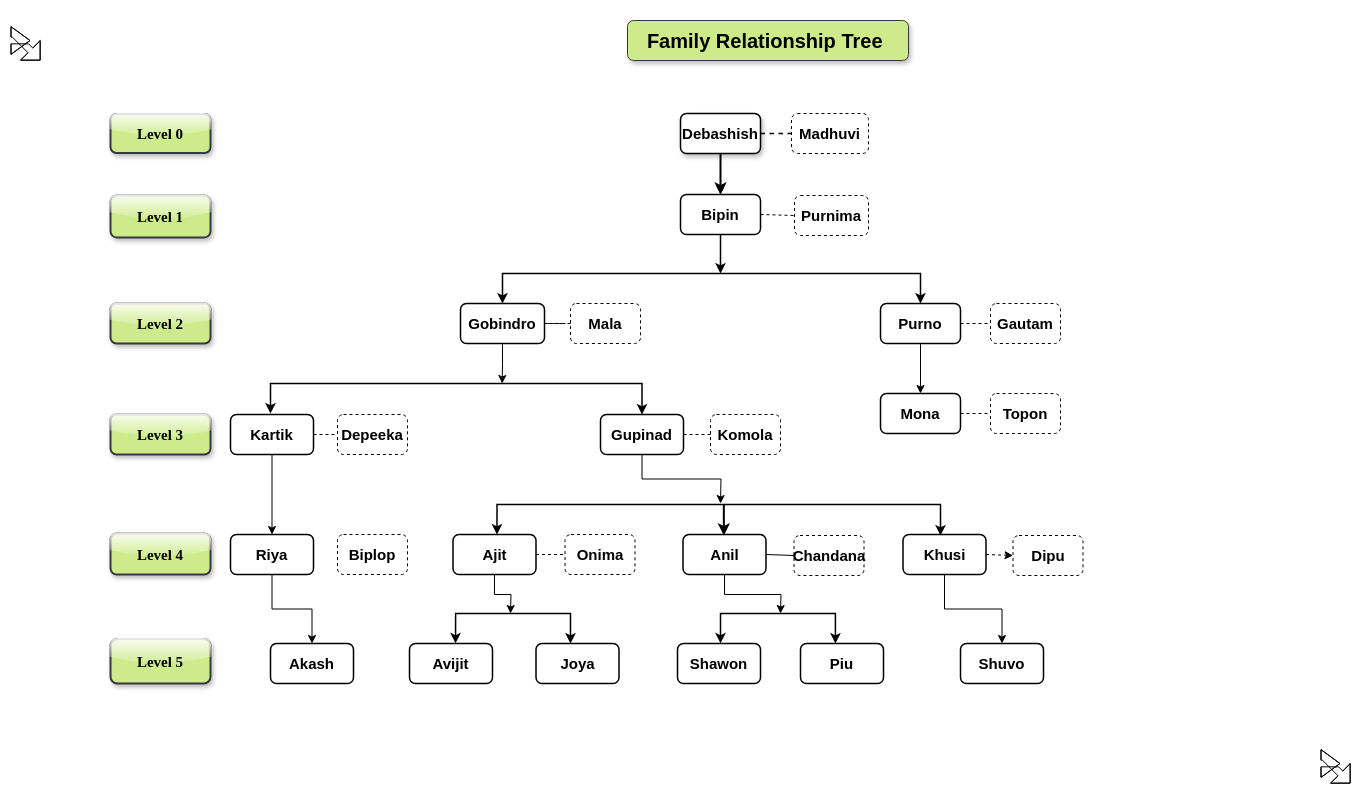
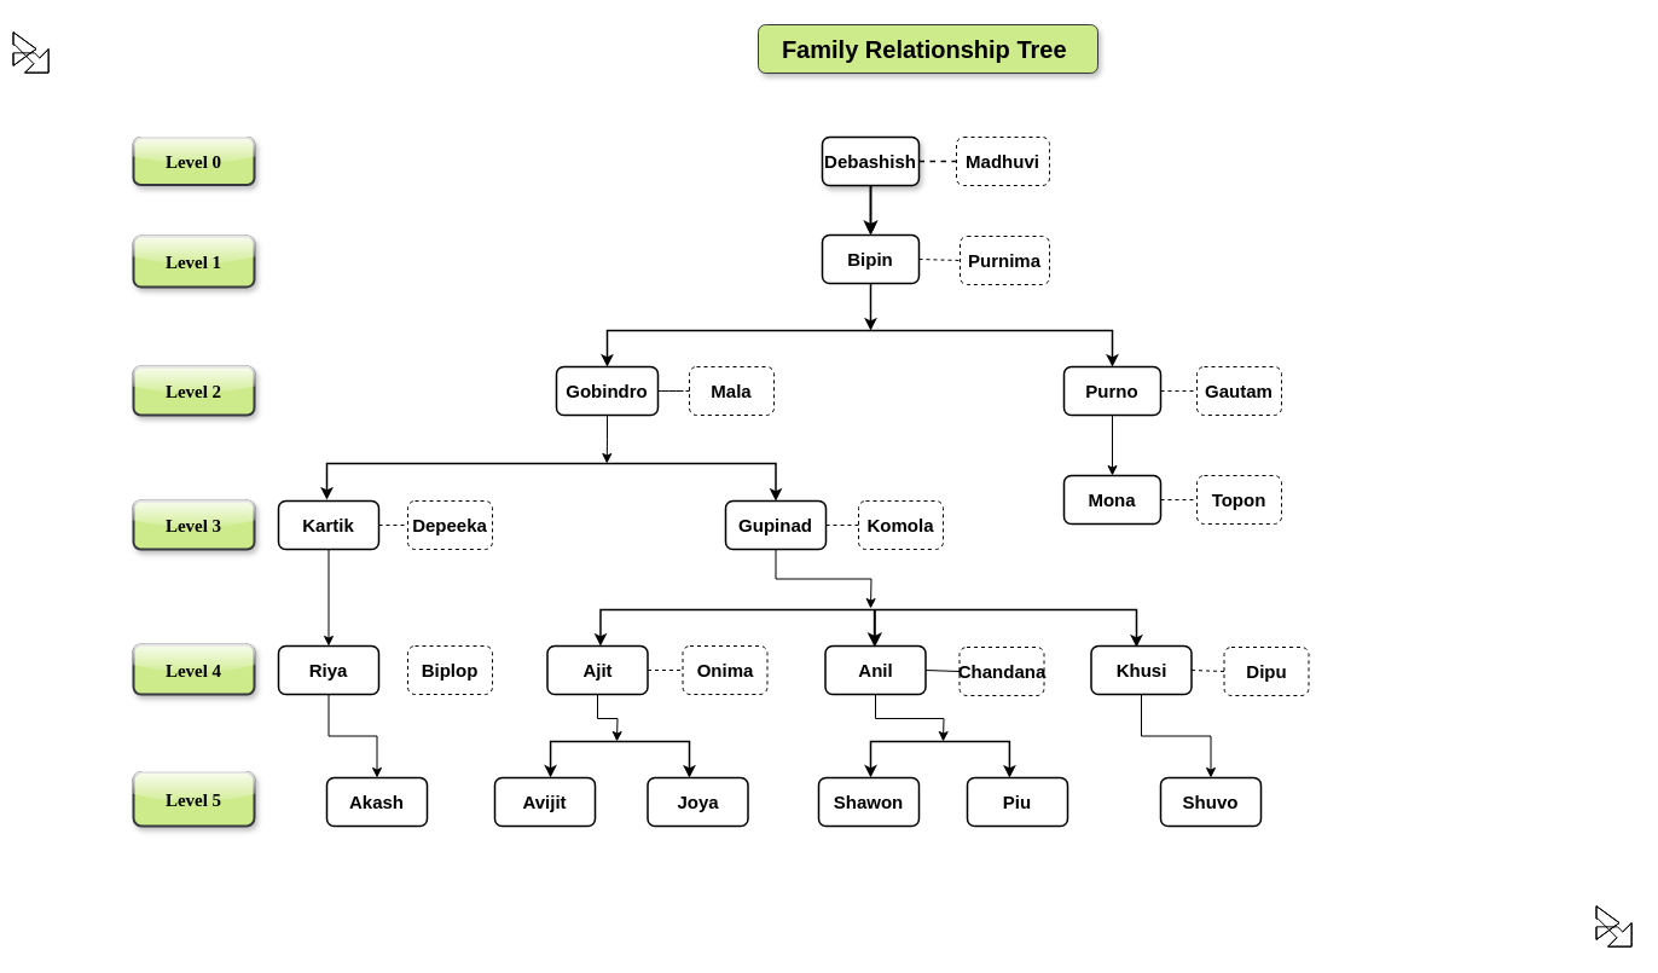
- <mxCell id="47" value="" style="endArrow=classic;dashed=1;html=1;exitX=1;exitY=0.5;exitDx=0;exitDy=0;entryX=0;entryY=0.5;entryDx=0;entryDy=0;fontStyle=1;fontSize=15;" parent="1" source="45" target="46" edge="1"><mxGeometry width="50" height="50" relative="1" as="geometry"><mxPoint x="979.5" y="454" as="sourcePoint" /><mxPoint x="1015.5" y="454" as="targetPoint" /></mxGeometry></mxCell>
+ <mxCell id="47" value="" style="endArrow=none;dashed=1;html=1;exitX=1;exitY=0.5;exitDx=0;exitDy=0;entryX=0;entryY=0.5;entryDx=0;entryDy=0;fontStyle=1;fontSize=15;" parent="1" source="45" target="46" edge="1"><mxGeometry width="50" height="50" relative="1" as="geometry"><mxPoint x="979.5" y="454" as="sourcePoint" /><mxPoint x="1015.5" y="454" as="targetPoint" /></mxGeometry></mxCell>
